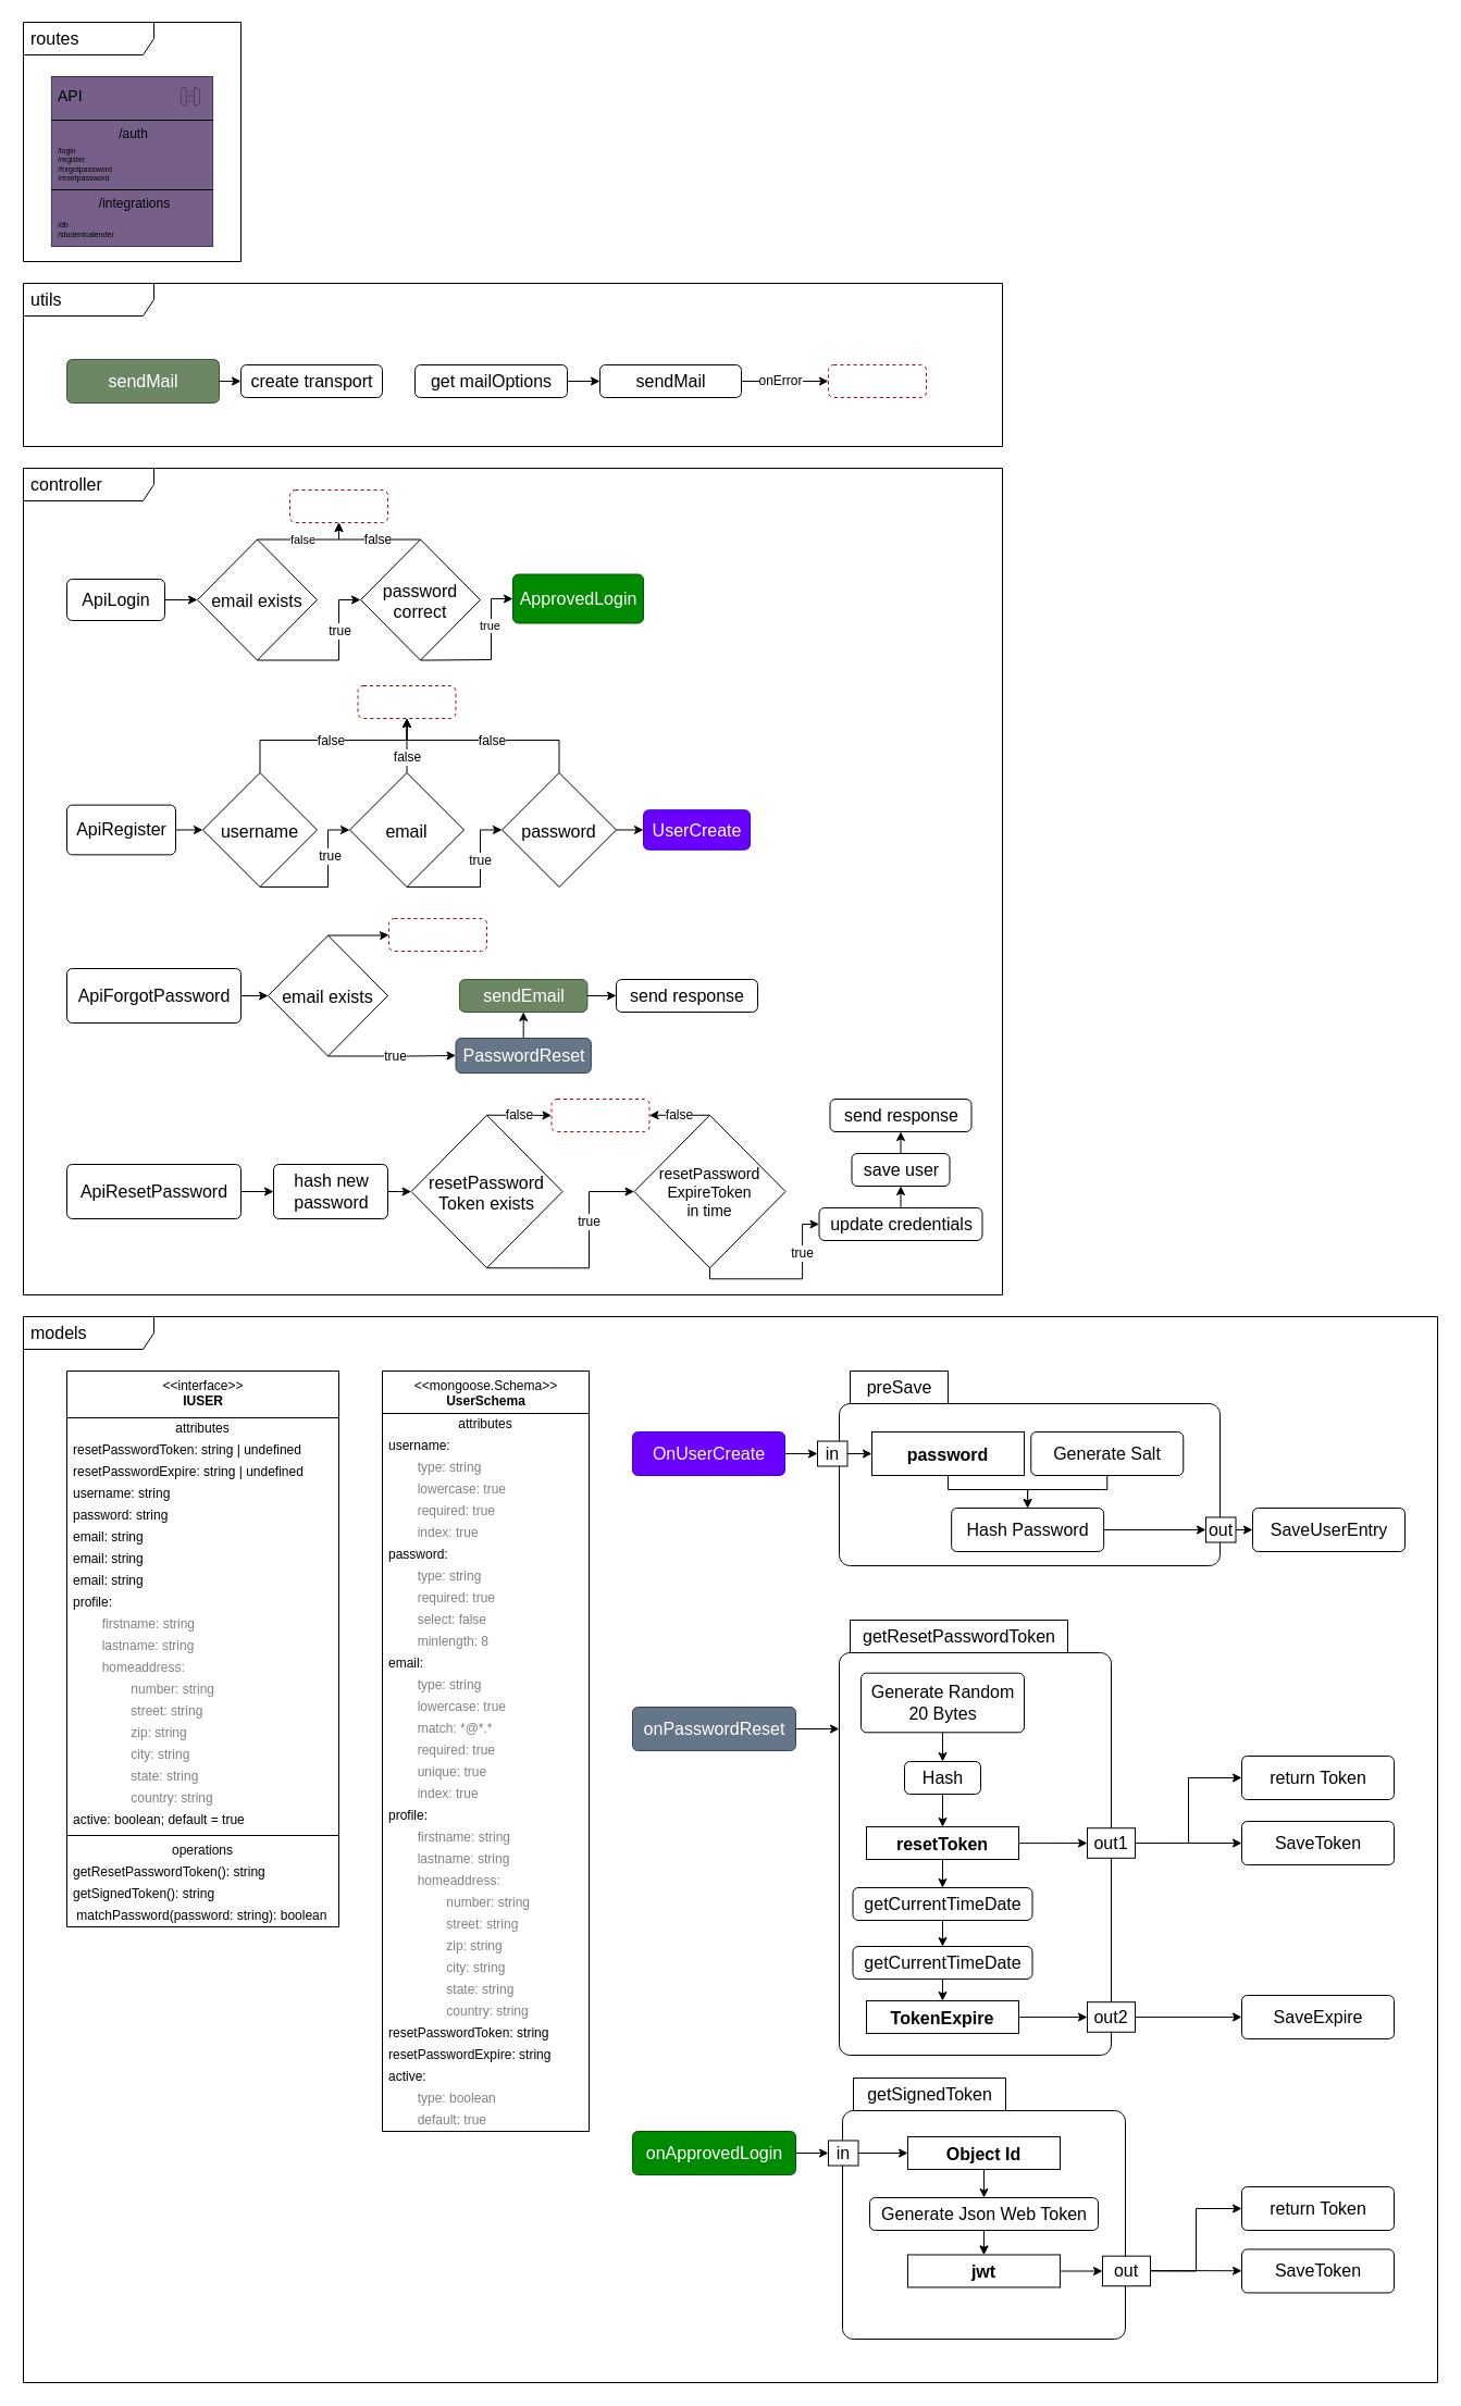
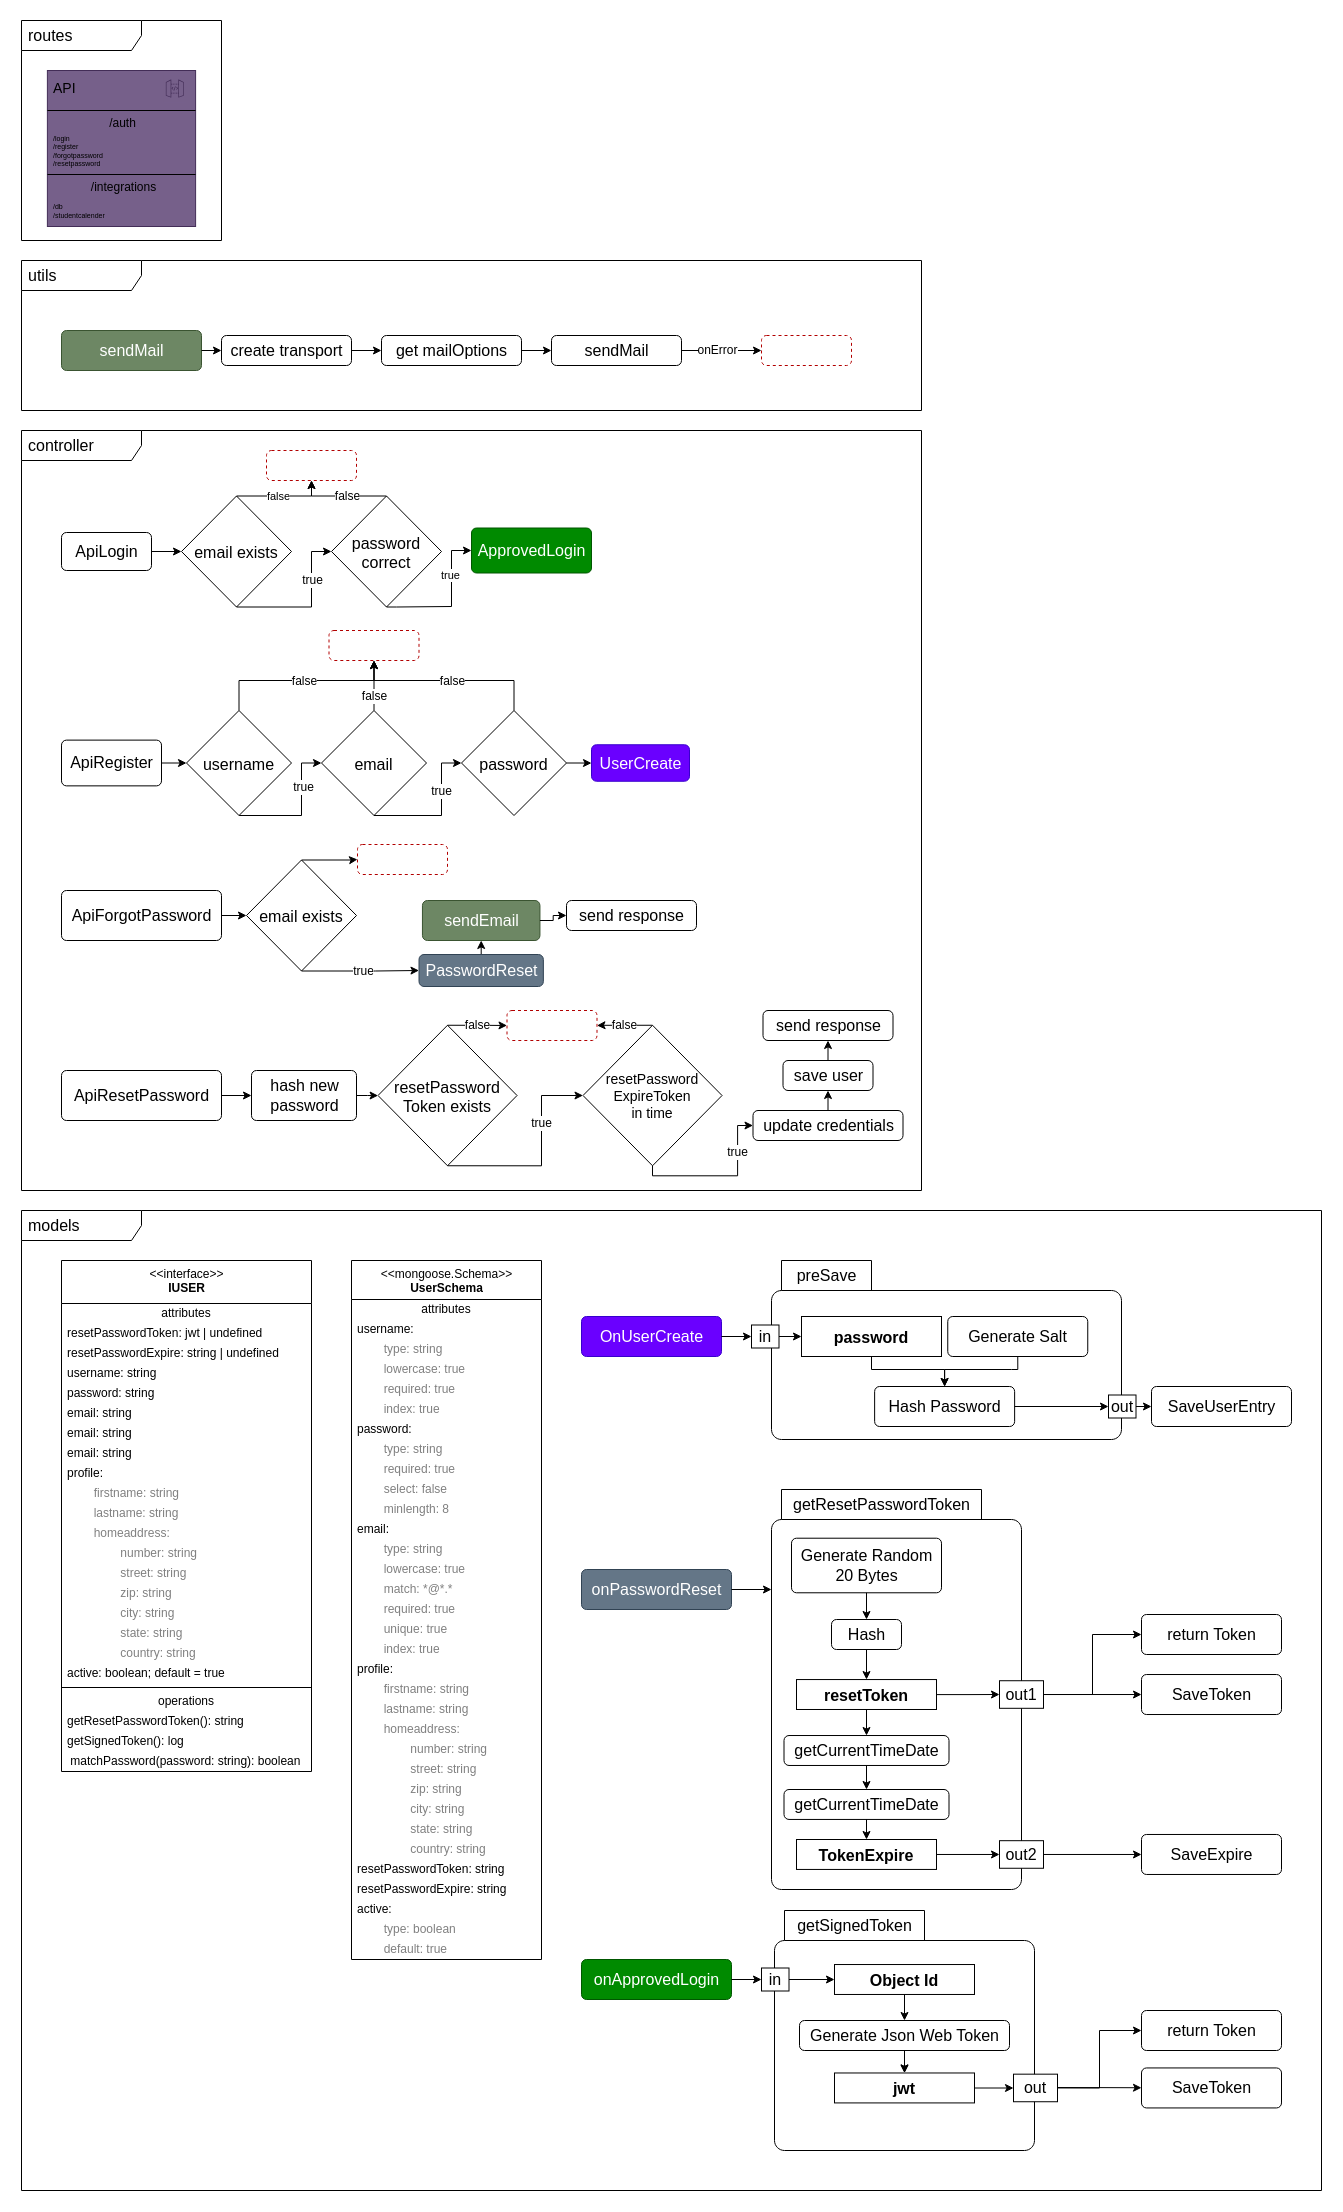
+ <mxCell id="208" value="" style="edgeStyle=orthogonalEdgeStyle;rounded=0;html=1;fontSize=16;" parent="203" source="205" target="207" edge="1"><mxGeometry relative="1" as="geometry" /></mxCell>
- <mxCell id="170" value="sendEmail" style="html=1;align=center;verticalAlign=middle;rounded=1;absoluteArcSize=1;arcSize=10;dashed=0;fontSize=16;fillColor=#6d8764;fontColor=#ffffff;strokeColor=#3A5431;" parent="164" vertex="1"><mxGeometry x="360.94" y="56" width="117.5" height="30" as="geometry" /></mxCell>
+ <mxCell id="170" value="sendEmail" style="html=1;align=center;verticalAlign=middle;rounded=1;absoluteArcSize=1;arcSize=10;dashed=0;fontSize=16;fillColor=#6d8764;fontColor=#ffffff;strokeColor=#3A5431;" parent="164" vertex="1"><mxGeometry x="360.94" y="56" width="117.5" height="40" as="geometry" /></mxCell>
- <mxCell id="17" value="&lt;div&gt;resetPasswordToken: string | undefined&lt;/div&gt;" style="text;html=1;strokeColor=none;fillColor=none;align=left;verticalAlign=middle;spacingLeft=4;spacingRight=4;overflow=hidden;rotatable=0;points=[[0,0.5],[1,0.5]];portConstraint=eastwest;" parent="15" vertex="1"><mxGeometry y="63" width="250" height="20" as="geometry" /></mxCell>
+ <mxCell id="17" value="&lt;div&gt;resetPasswordToken: jwt | undefined&lt;/div&gt;" style="text;html=1;strokeColor=none;fillColor=none;align=left;verticalAlign=middle;spacingLeft=4;spacingRight=4;overflow=hidden;rotatable=0;points=[[0,0.5],[1,0.5]];portConstraint=eastwest;" parent="15" vertex="1"><mxGeometry y="63" width="250" height="20" as="geometry" /></mxCell>
- <mxCell id="38" value="getSignedToken(): string" style="text;html=1;strokeColor=none;fillColor=none;align=left;verticalAlign=middle;spacingLeft=4;spacingRight=4;overflow=hidden;rotatable=0;points=[[0,0.5],[1,0.5]];portConstraint=eastwest;" parent="15" vertex="1"><mxGeometry y="471" width="250" height="20" as="geometry" /></mxCell>
+ <mxCell id="38" value="getSignedToken(): log" style="text;html=1;strokeColor=none;fillColor=none;align=left;verticalAlign=middle;spacingLeft=4;spacingRight=4;overflow=hidden;rotatable=0;points=[[0,0.5],[1,0.5]];portConstraint=eastwest;" parent="15" vertex="1"><mxGeometry y="471" width="250" height="20" as="geometry" /></mxCell>
